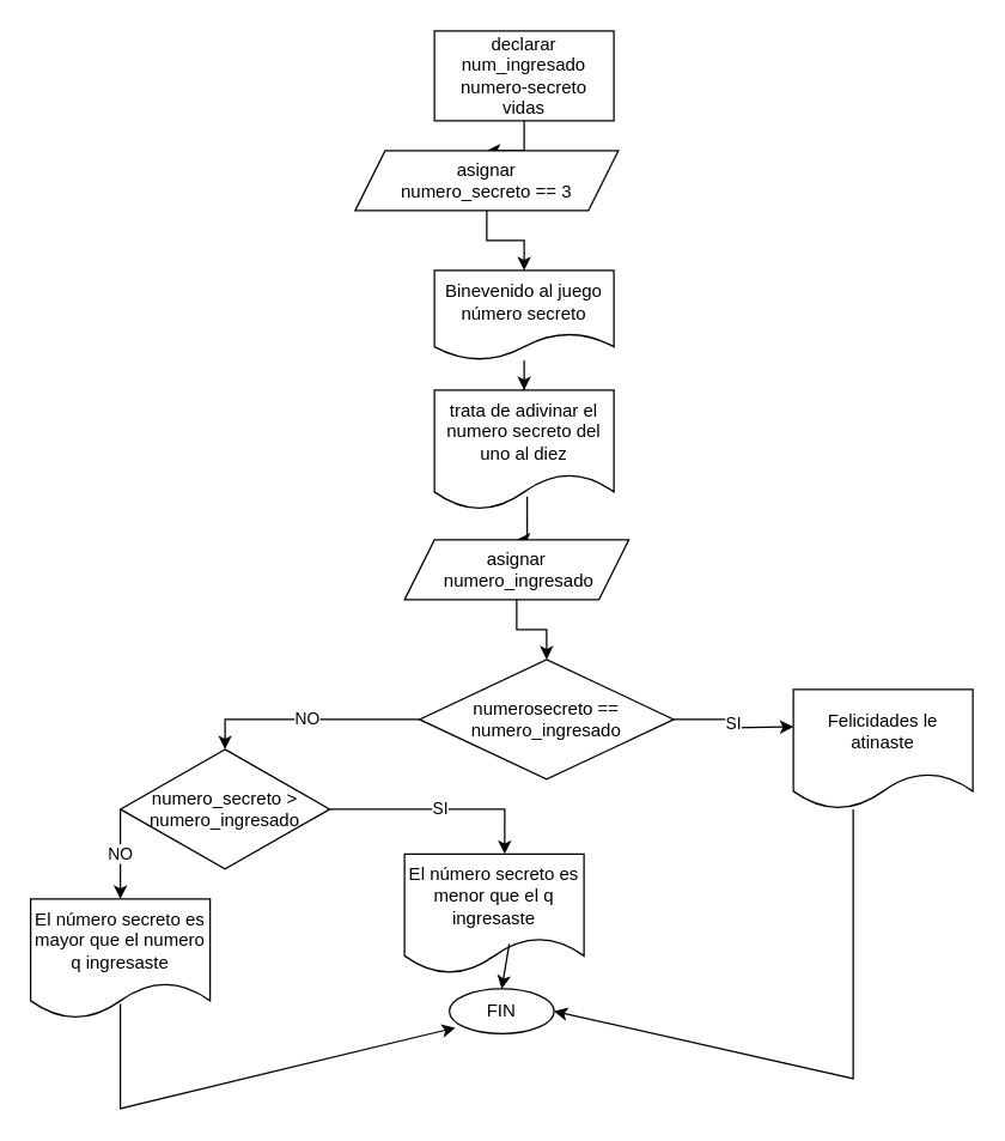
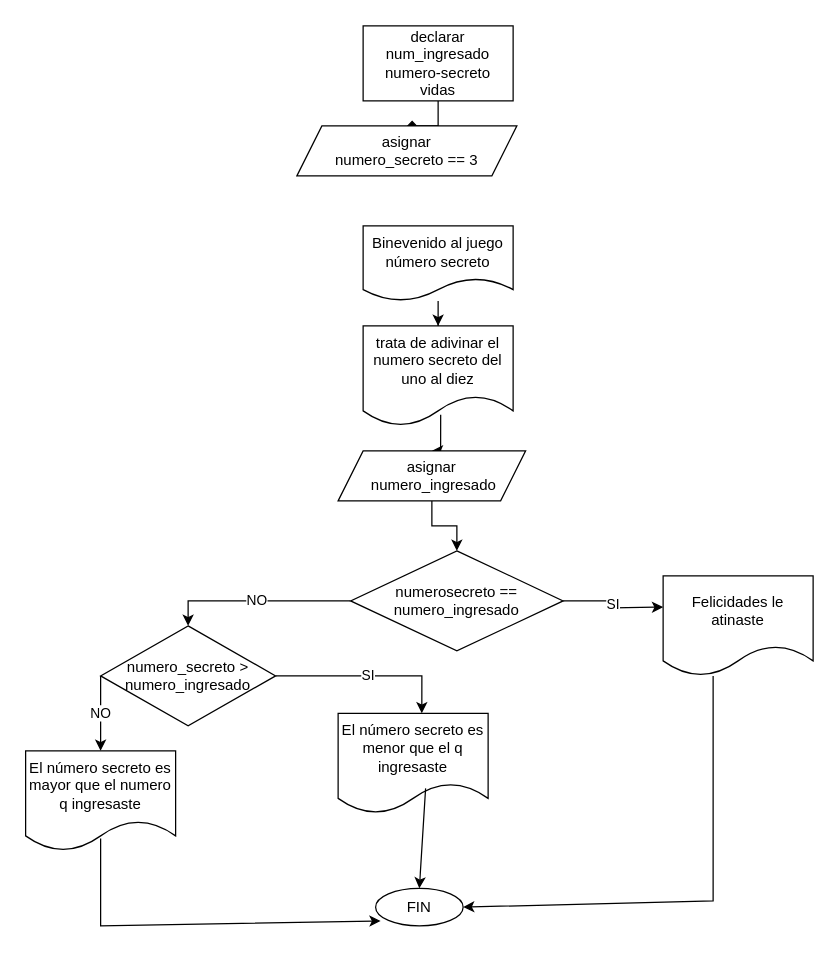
- <mxCell id="2" value="" style="edgeStyle=orthogonalEdgeStyle;rounded=0;orthogonalLoop=1;jettySize=auto;html=1;" edge="1" parent="1" source="3" target="7"><mxGeometry relative="1" as="geometry" /></mxCell>
+ <mxCell id="2" value="" style="edgeStyle=orthogonalEdgeStyle;rounded=0;orthogonalLoop=1;jettySize=auto;html=1;endArrow=diamond;" edge="1" parent="1" source="3" target="7"><mxGeometry relative="1" as="geometry" /></mxCell>
- <mxCell id="6" value="" style="edgeStyle=orthogonalEdgeStyle;rounded=0;orthogonalLoop=1;jettySize=auto;html=1;" edge="1" parent="1" source="7" target="5"><mxGeometry relative="1" as="geometry" /></mxCell>
- <mxCell id="21" value="FIN" style="ellipse;whiteSpace=wrap;html=1;" vertex="1" parent="1"><mxGeometry x="300" y="660" width="70" height="30" as="geometry" /></mxCell>
+ <mxCell id="21" value="FIN" style="ellipse;whiteSpace=wrap;html=1;" vertex="1" parent="1"><mxGeometry x="300" y="710" width="70" height="30" as="geometry" /></mxCell>
